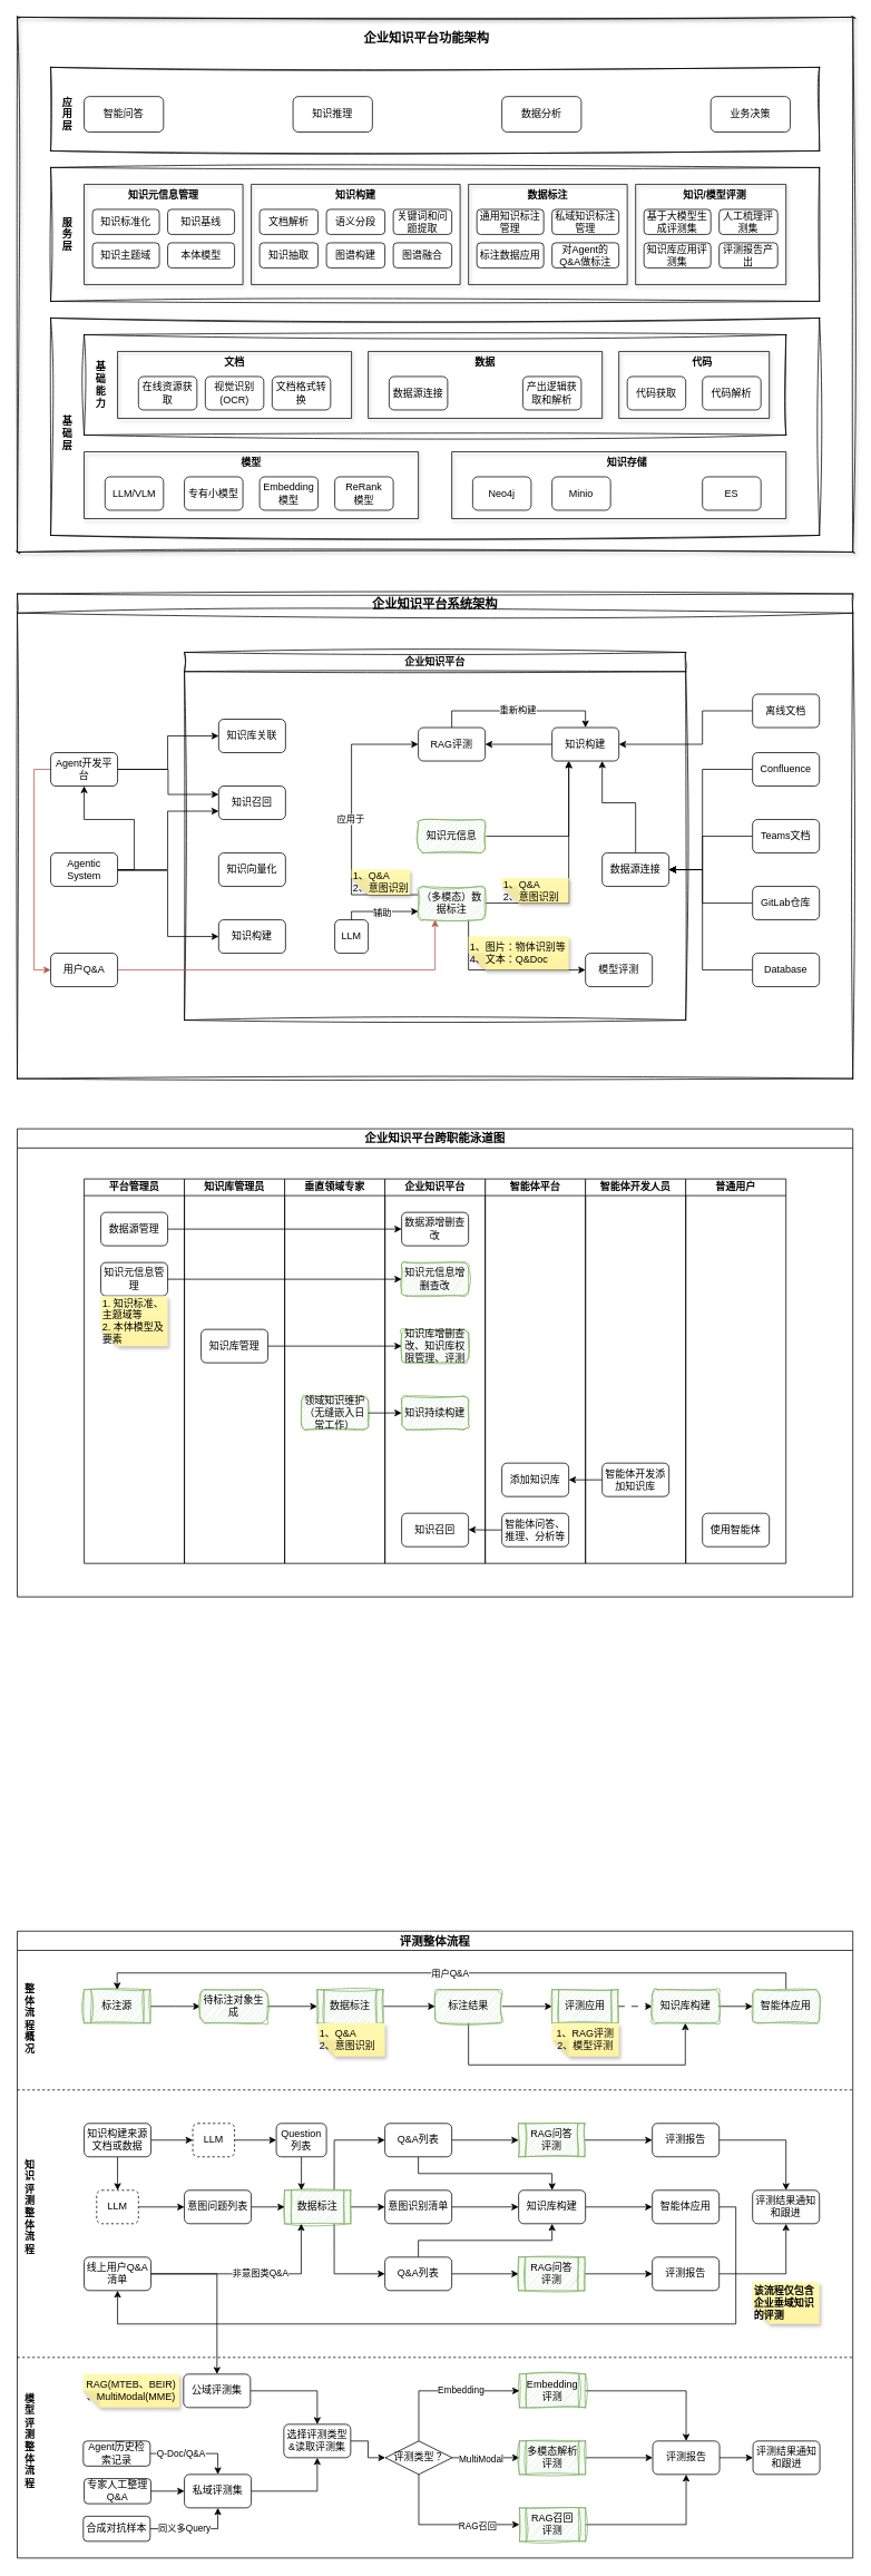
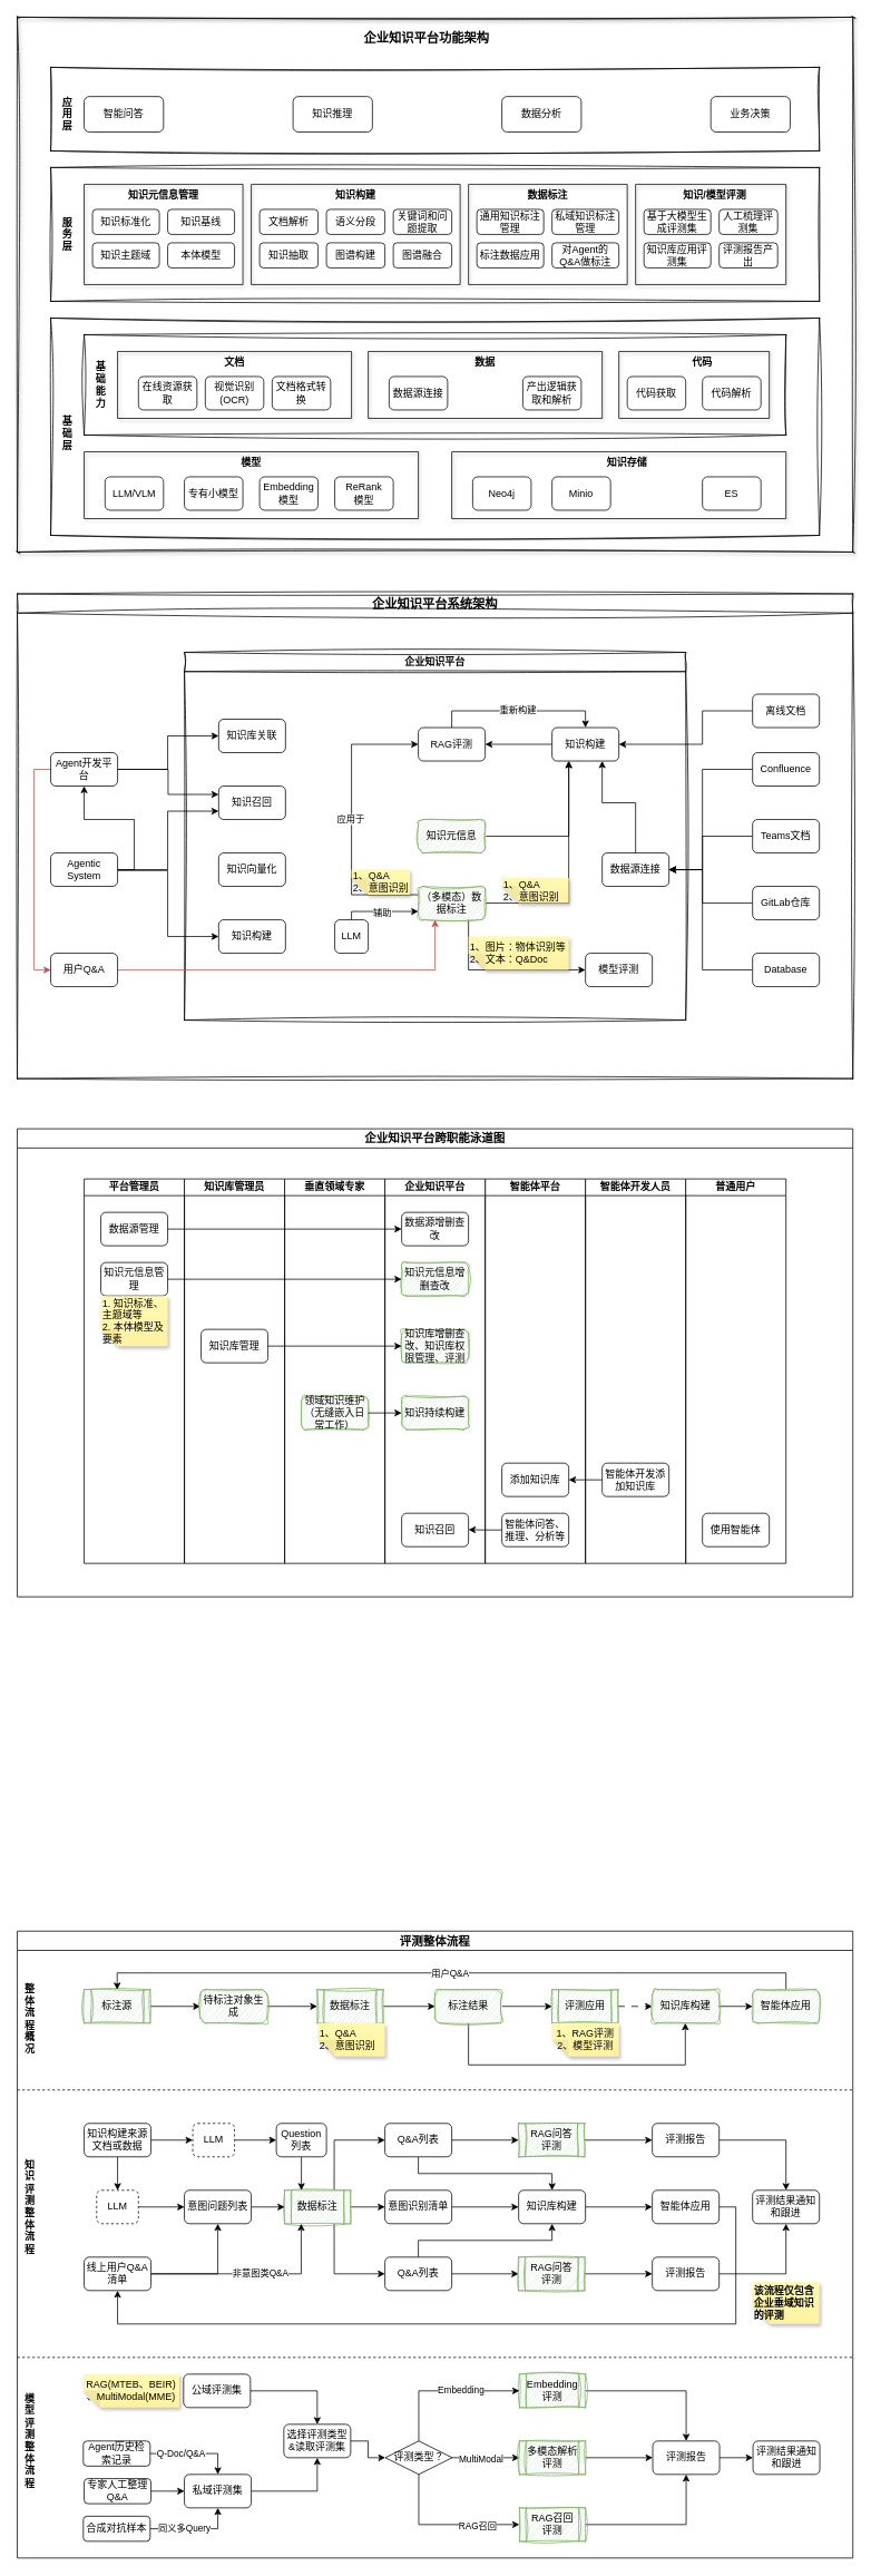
- <mxCell id="88" value="1、图片：物体识别等&lt;div&gt;4、文本：Q&amp;amp;Doc&lt;/div&gt;" style="shape=note;whiteSpace=wrap;html=1;backgroundOutline=1;fontColor=#000000;darkOpacity=0.05;fillColor=#FFF9B2;strokeColor=none;fillStyle=solid;direction=west;gradientDirection=north;gradientColor=#FFF2A1;shadow=1;size=20;pointerEvents=1;align=left;" vertex="1" parent="67"><mxGeometry x="340" y="340" width="120" height="40" as="geometry" /></mxCell>
+ <mxCell id="88" value="1、图片：物体识别等&lt;div&gt;2、文本：Q&amp;amp;Doc&lt;/div&gt;" style="shape=note;whiteSpace=wrap;html=1;backgroundOutline=1;fontColor=#000000;darkOpacity=0.05;fillColor=#FFF9B2;strokeColor=none;fillStyle=solid;direction=west;gradientDirection=north;gradientColor=#FFF2A1;shadow=1;size=20;pointerEvents=1;align=left;" vertex="1" parent="67"><mxGeometry x="340" y="340" width="120" height="40" as="geometry" /></mxCell>
- <mxCell id="161" style="edgeStyle=orthogonalEdgeStyle;rounded=0;orthogonalLoop=1;jettySize=auto;html=1;exitX=1;exitY=0.5;exitDx=0;exitDy=0;" edge="1" parent="142" source="162" target="206"><mxGeometry relative="1" as="geometry" /></mxCell>
+ <mxCell id="161" style="edgeStyle=orthogonalEdgeStyle;rounded=0;orthogonalLoop=1;jettySize=auto;html=1;exitX=1;exitY=0.5;exitDx=0;exitDy=0;entryX=0.5;entryY=1;entryDx=0;entryDy=0;" edge="1" parent="142" source="162" target="158"><mxGeometry relative="1" as="geometry" /></mxCell>
